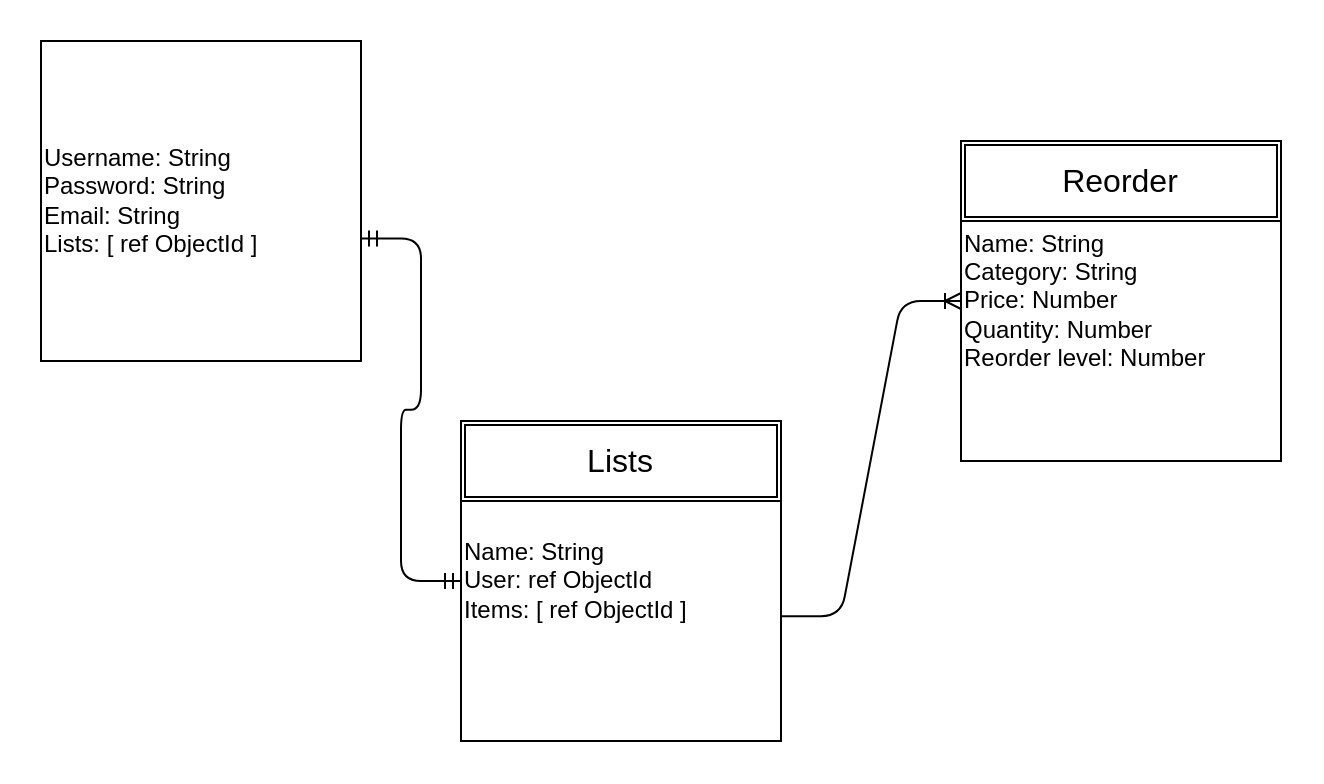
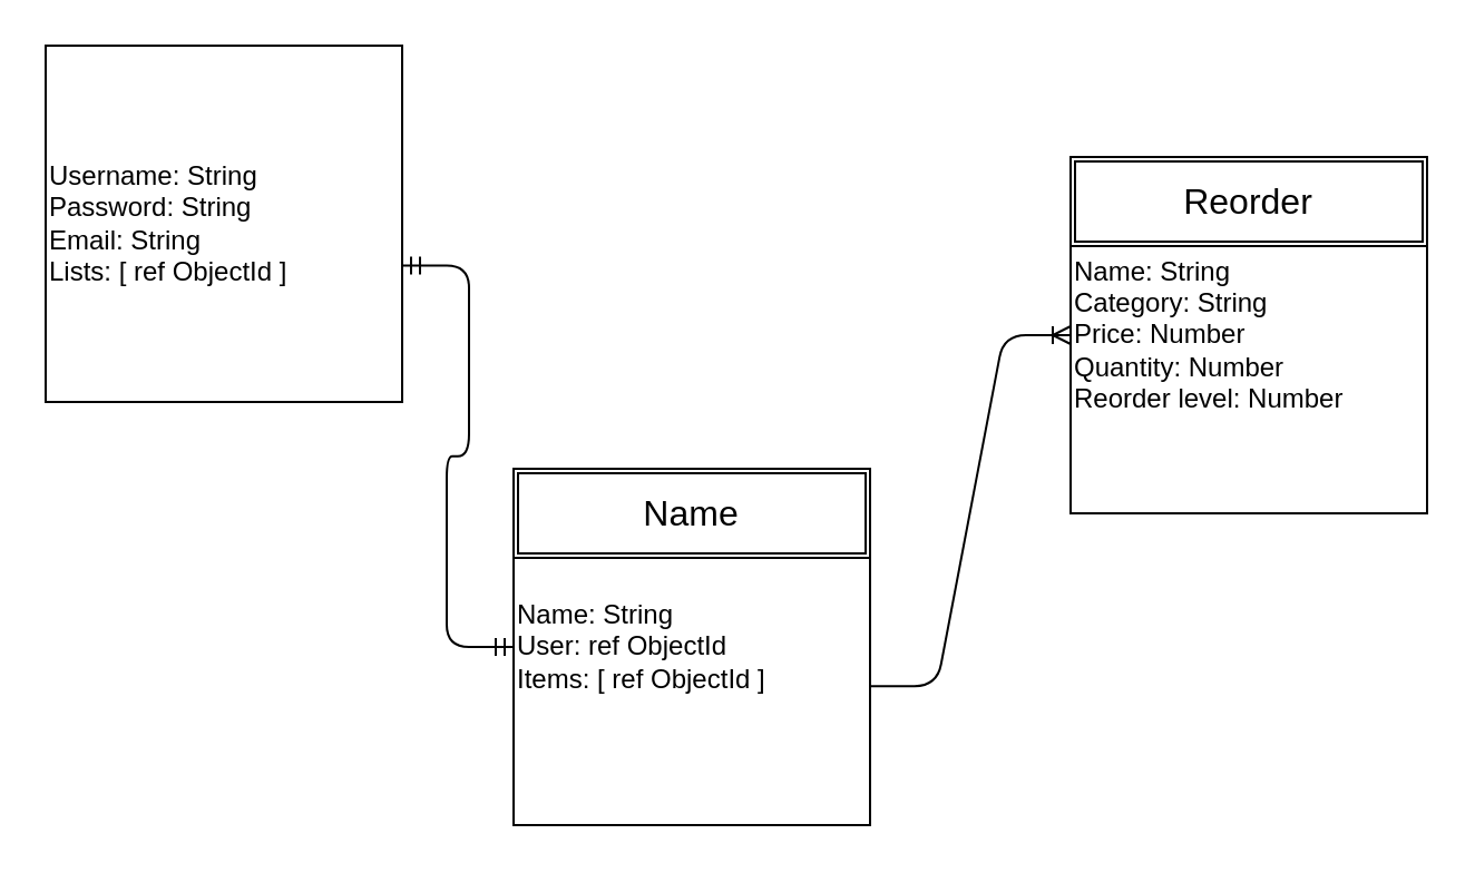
- <mxCell id="6" value="Lists" style="shape=ext;double=1;rounded=0;whiteSpace=wrap;html=1;fontSize=16;" parent="1" vertex="1"><mxGeometry x="230" y="210" width="160" height="40" as="geometry" /></mxCell>
+ <mxCell id="6" value="Name" style="shape=ext;double=1;rounded=0;whiteSpace=wrap;html=1;fontSize=16;" parent="1" vertex="1"><mxGeometry x="230" y="210" width="160" height="40" as="geometry" /></mxCell>
